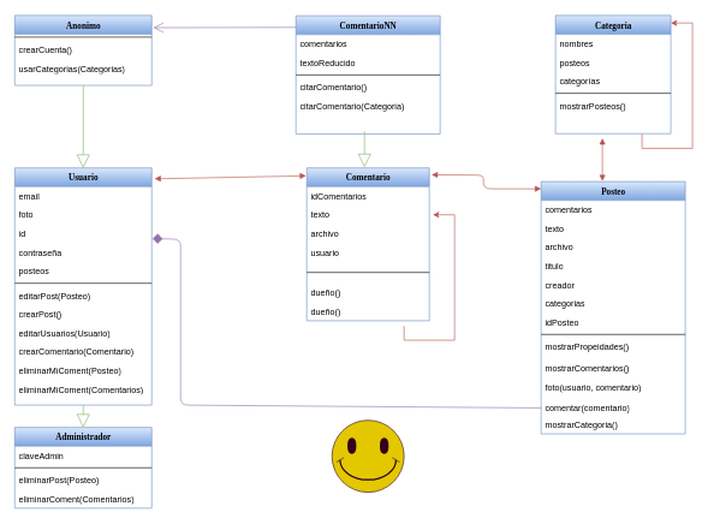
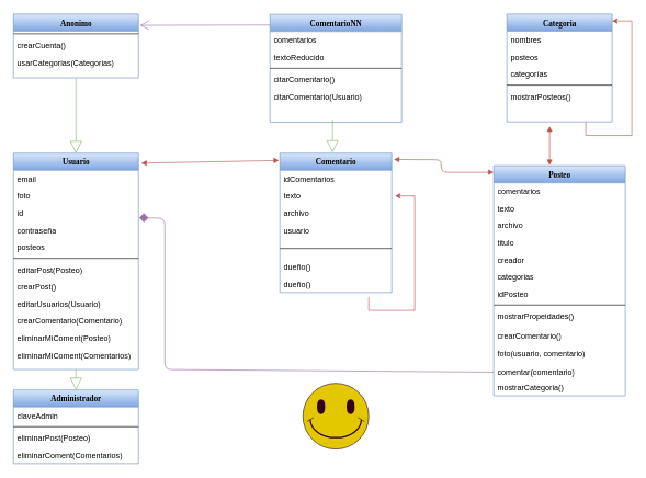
- <mxCell id="61" value="citarComentario(Categoria)&lt;br&gt;" style="text;html=1;strokeColor=none;fillColor=none;align=left;verticalAlign=top;spacingLeft=4;spacingRight=4;whiteSpace=wrap;overflow=hidden;rotatable=0;points=[[0,0.5],[1,0.5]];portConstraint=eastwest;" vertex="1" parent="56"><mxGeometry y="112" width="200" height="26" as="geometry" /></mxCell>
+ <mxCell id="61" value="citarComentario(Usuario)&lt;br&gt;" style="text;html=1;strokeColor=none;fillColor=none;align=left;verticalAlign=top;spacingLeft=4;spacingRight=4;whiteSpace=wrap;overflow=hidden;rotatable=0;points=[[0,0.5],[1,0.5]];portConstraint=eastwest;" vertex="1" parent="56"><mxGeometry y="112" width="200" height="26" as="geometry" /></mxCell>
- <mxCell id="16" value="mostrarComentarios()&lt;br&gt;&lt;br&gt;" style="text;html=1;strokeColor=none;fillColor=none;align=left;verticalAlign=top;spacingLeft=4;spacingRight=4;whiteSpace=wrap;overflow=hidden;rotatable=0;points=[[0,0.5],[1,0.5]];portConstraint=eastwest;" parent="6" vertex="1"><mxGeometry y="246" width="200" height="26" as="geometry" /></mxCell>
+ <mxCell id="16" value="crearComentario()&lt;br&gt;&lt;br&gt;" style="text;html=1;strokeColor=none;fillColor=none;align=left;verticalAlign=top;spacingLeft=4;spacingRight=4;whiteSpace=wrap;overflow=hidden;rotatable=0;points=[[0,0.5],[1,0.5]];portConstraint=eastwest;" parent="6" vertex="1"><mxGeometry y="246" width="200" height="26" as="geometry" /></mxCell>
